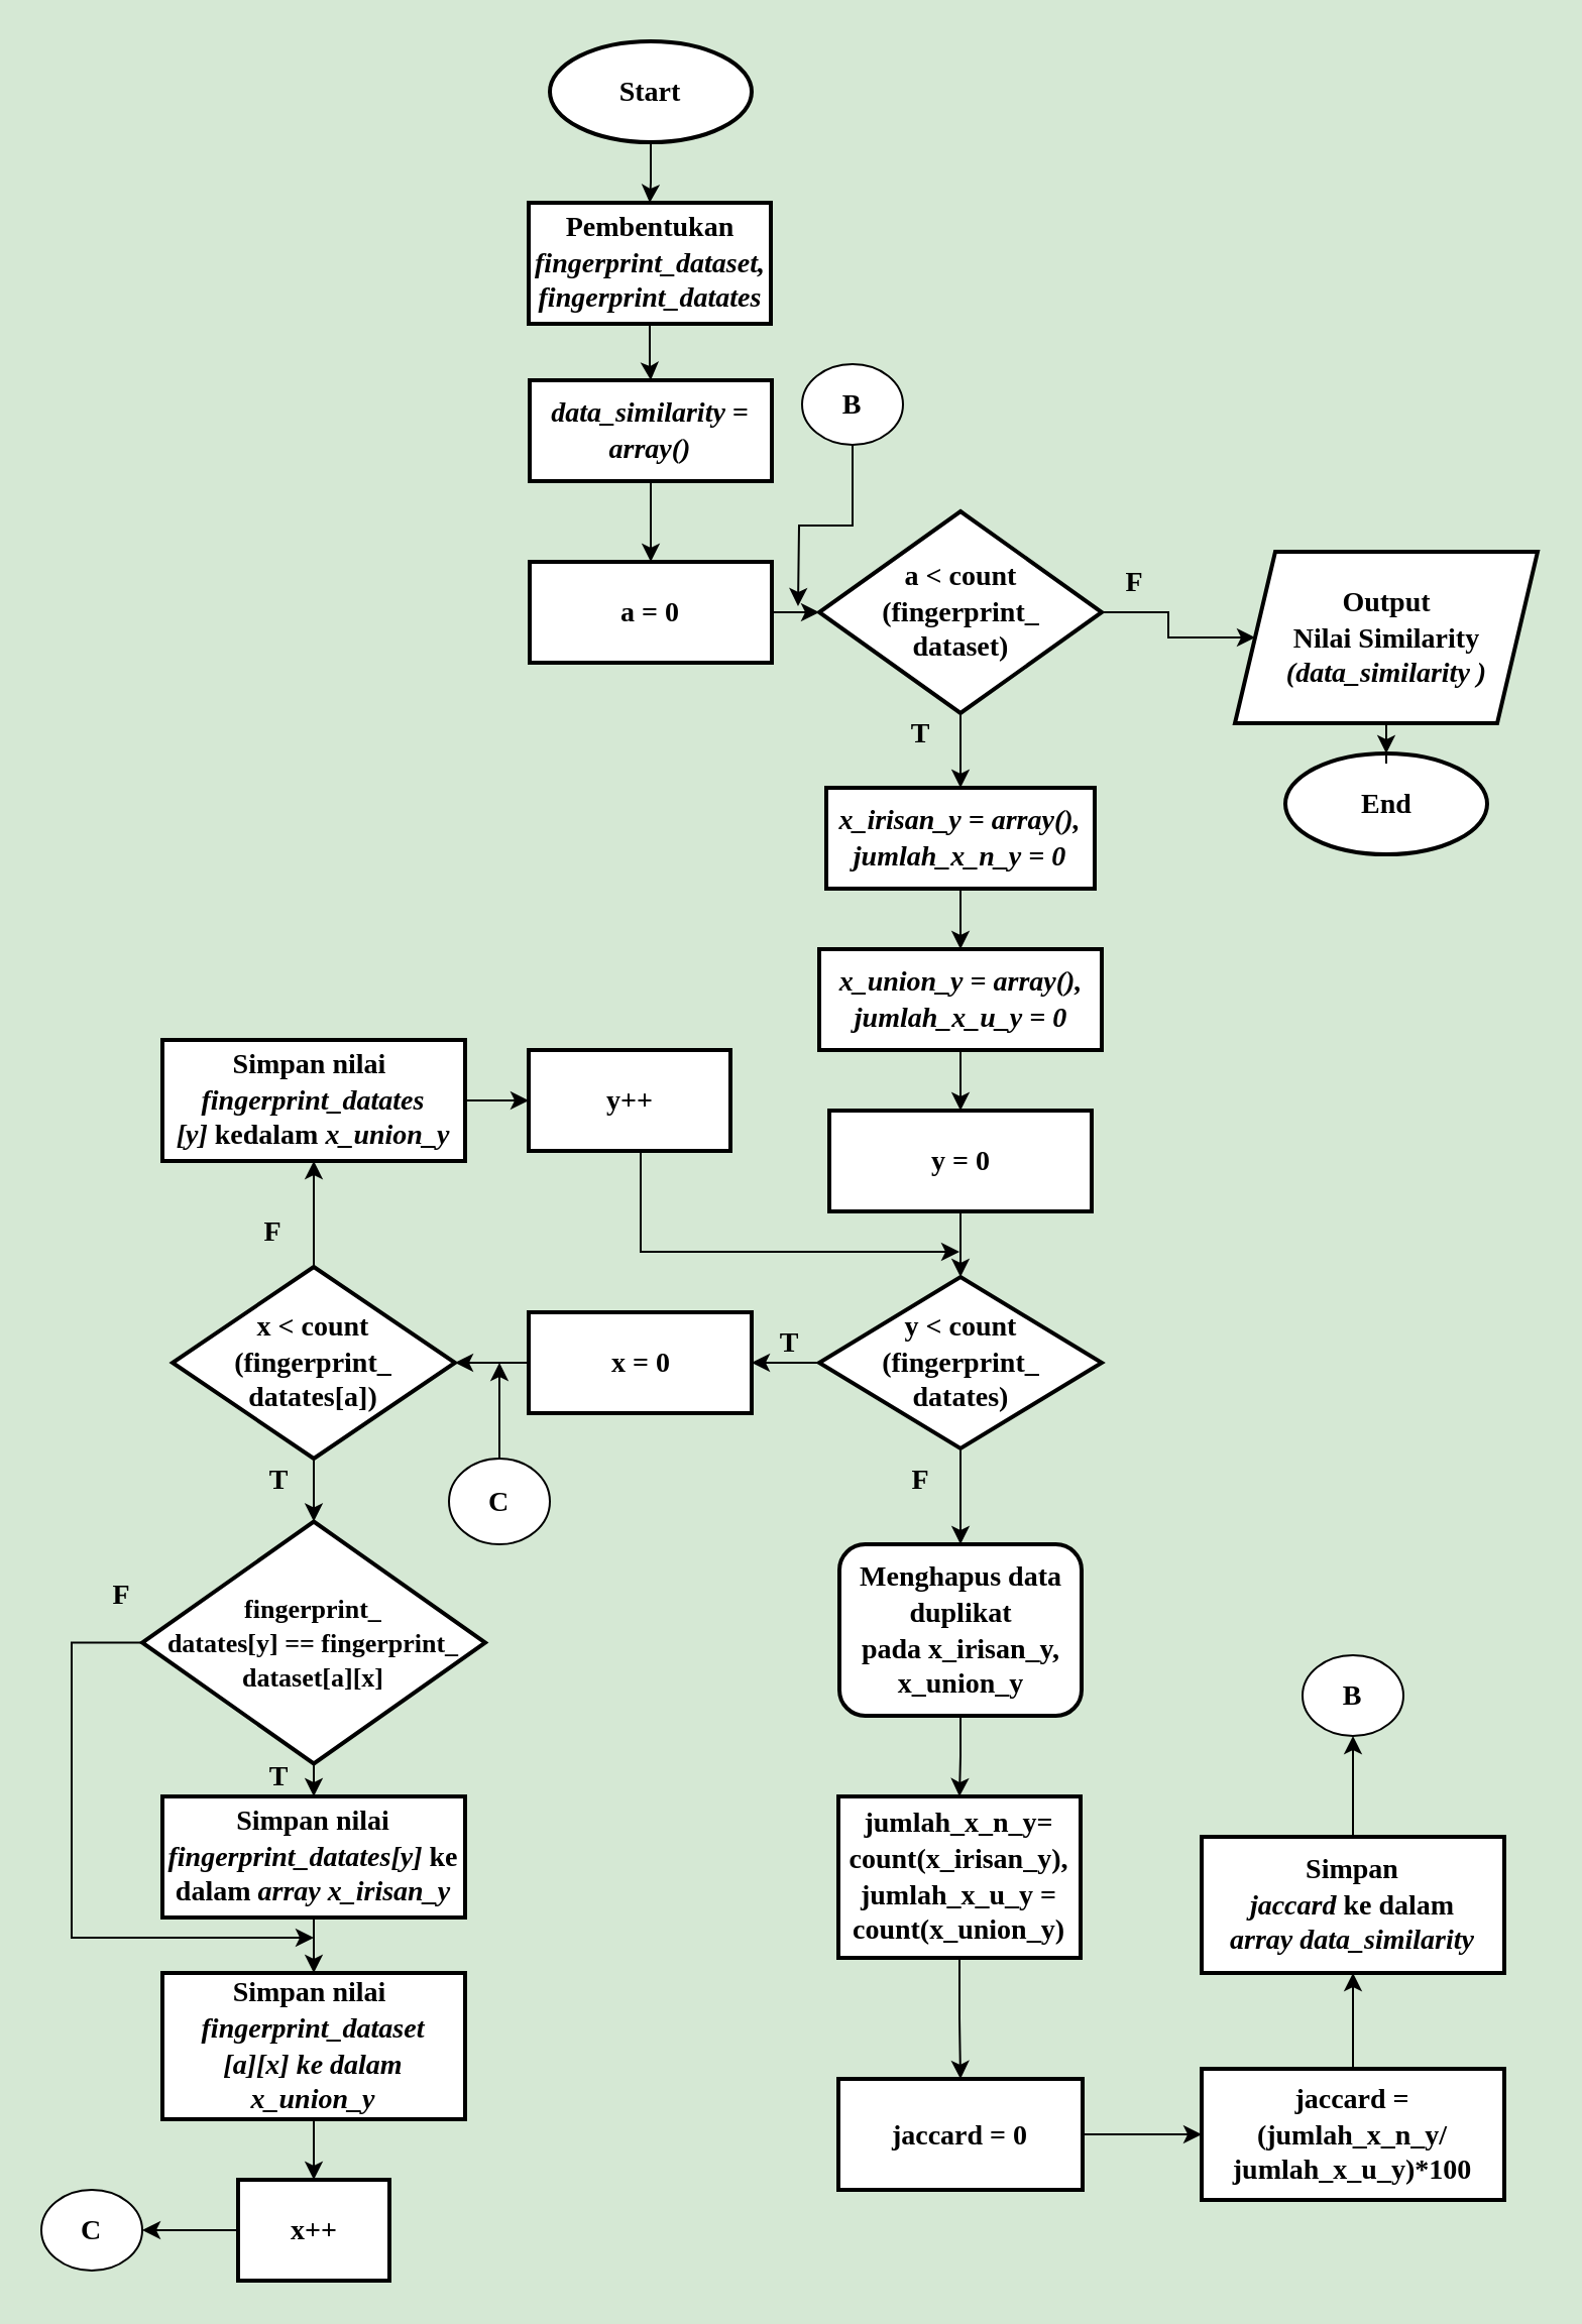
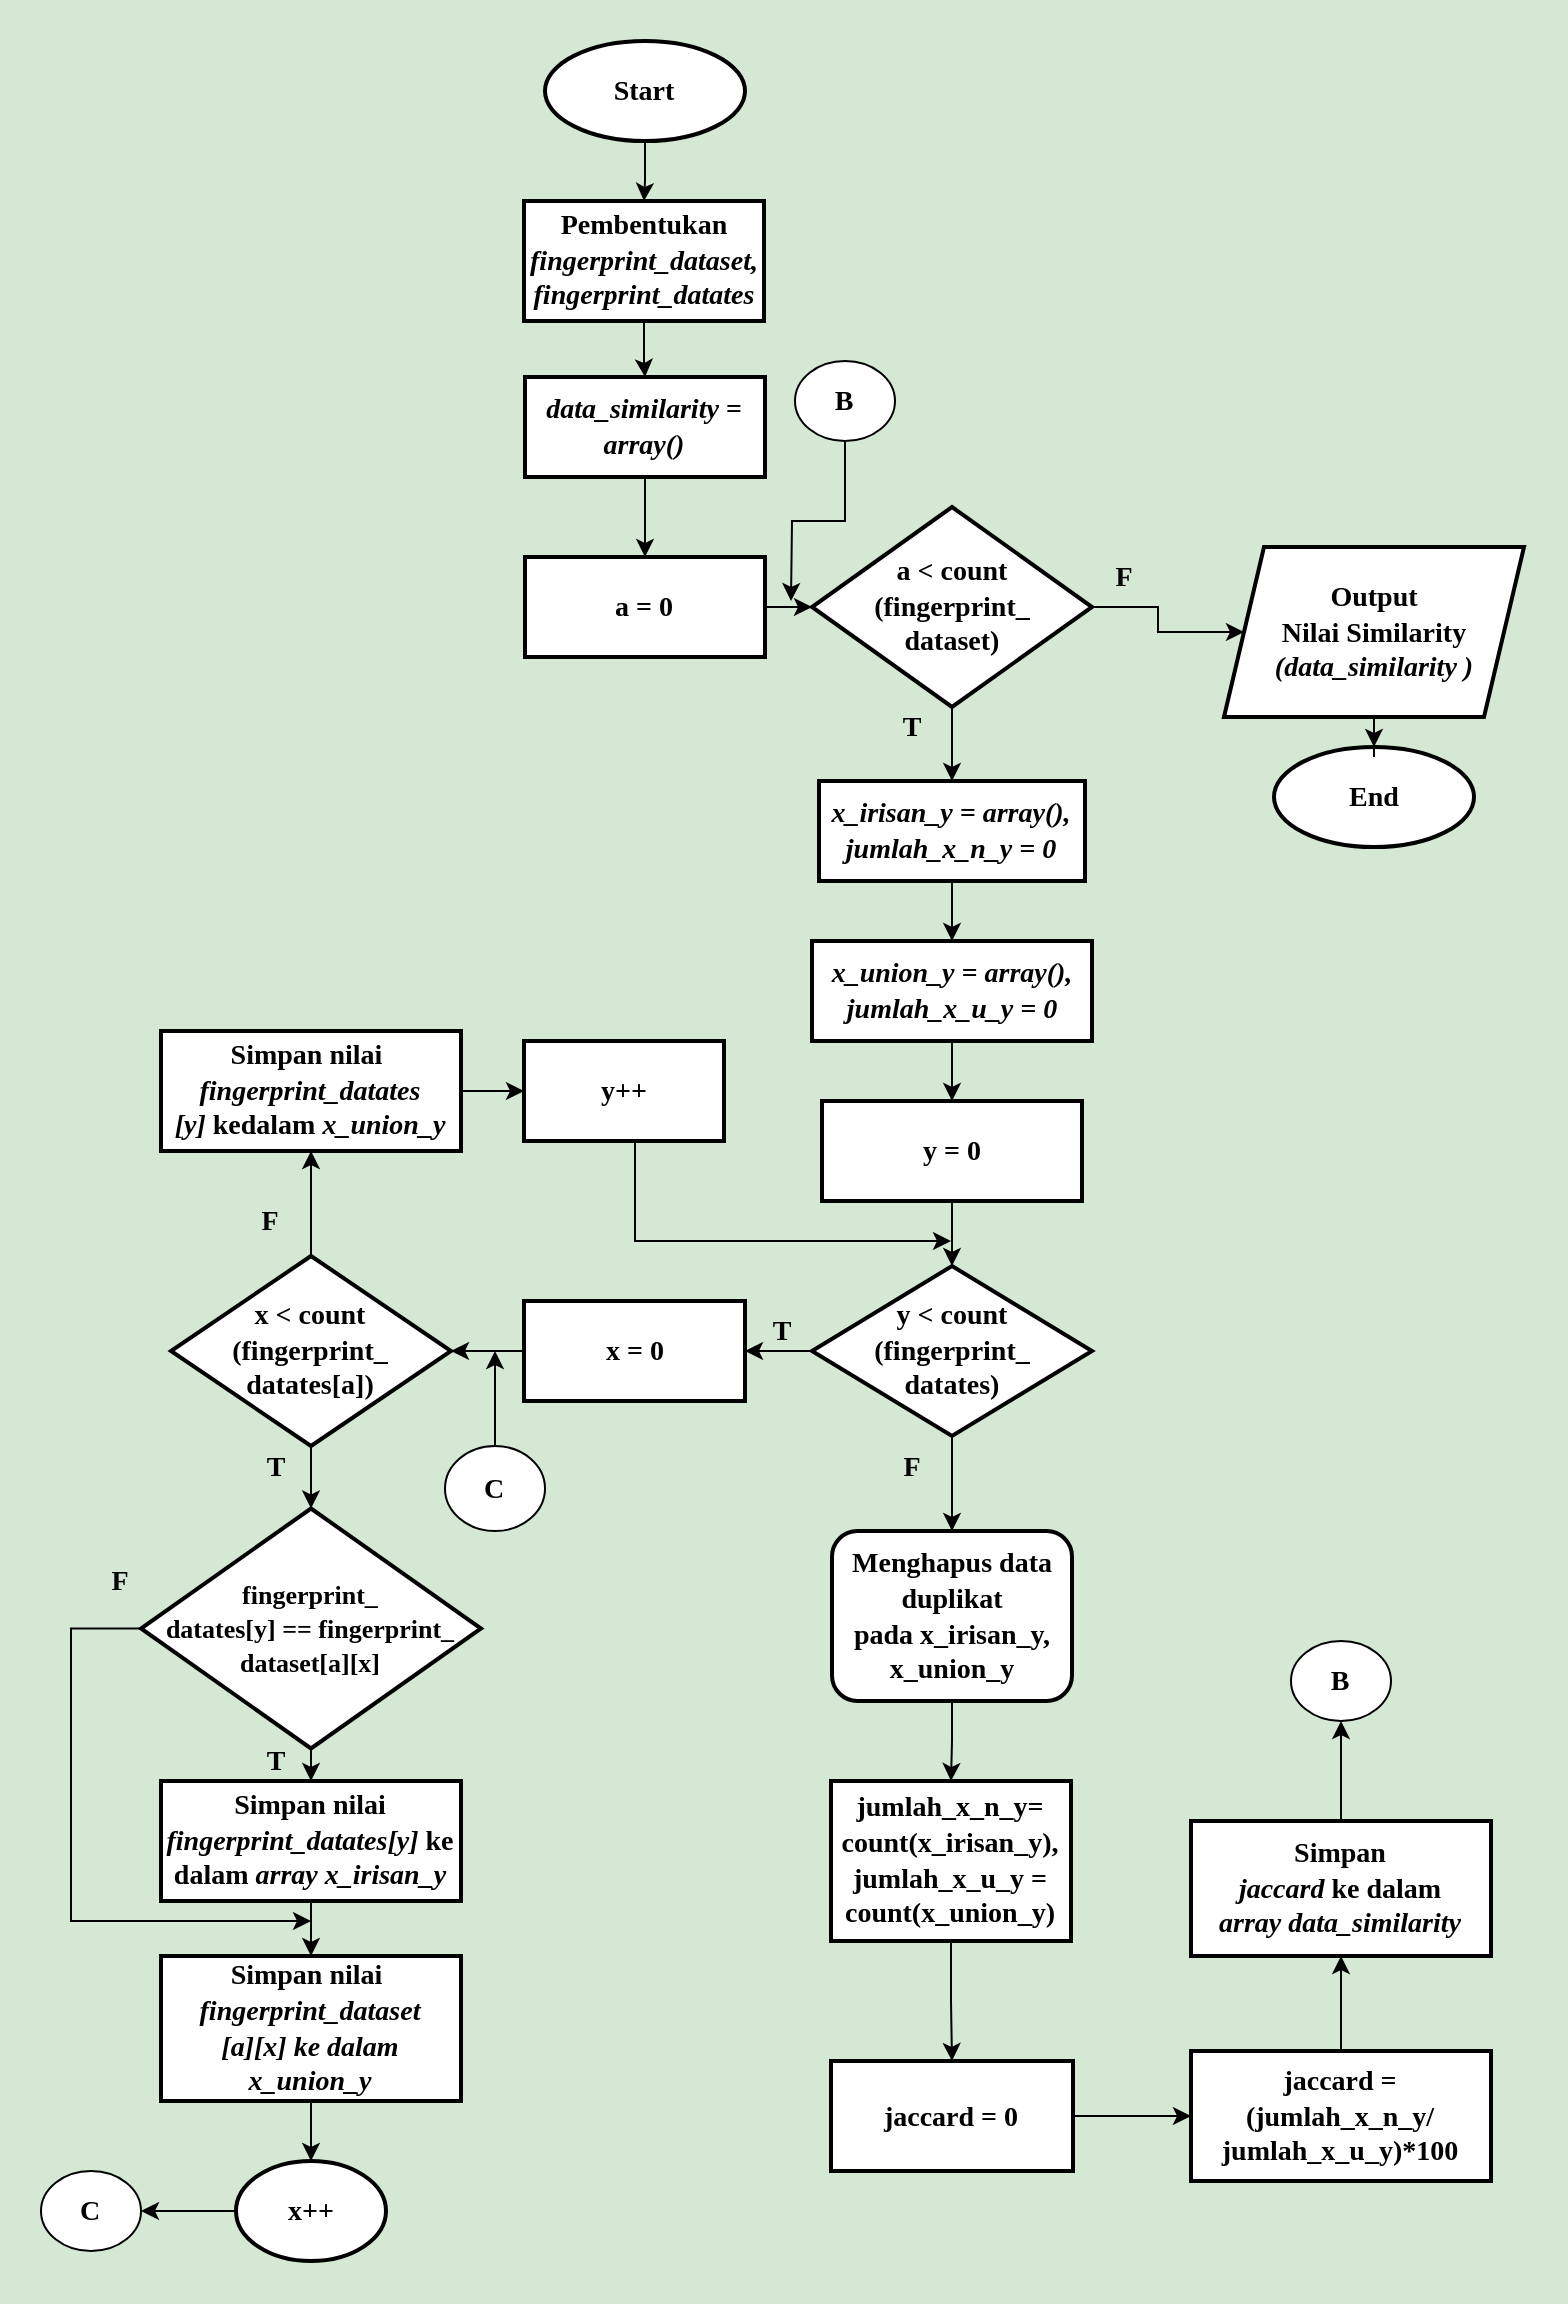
- <mxCell id="47" value="&lt;font face=&quot;Times New Roman&quot;&gt;&lt;b&gt;x++&lt;/b&gt;&lt;br&gt;&lt;/font&gt;" style="whiteSpace=wrap;html=1;strokeWidth=2;fontSize=14;" parent="1" vertex="1"><mxGeometry x="117.5" y="1080" width="75" height="50" as="geometry" /></mxCell>
+ <mxCell id="47" value="&lt;font face=&quot;Times New Roman&quot;&gt;&lt;b&gt;x++&lt;/b&gt;&lt;br&gt;&lt;/font&gt;" style="ellipse;whiteSpace=wrap;html=1;strokeWidth=2;fontSize=14;" parent="1" vertex="1"><mxGeometry x="117.5" y="1080" width="75" height="50" as="geometry" /></mxCell>
